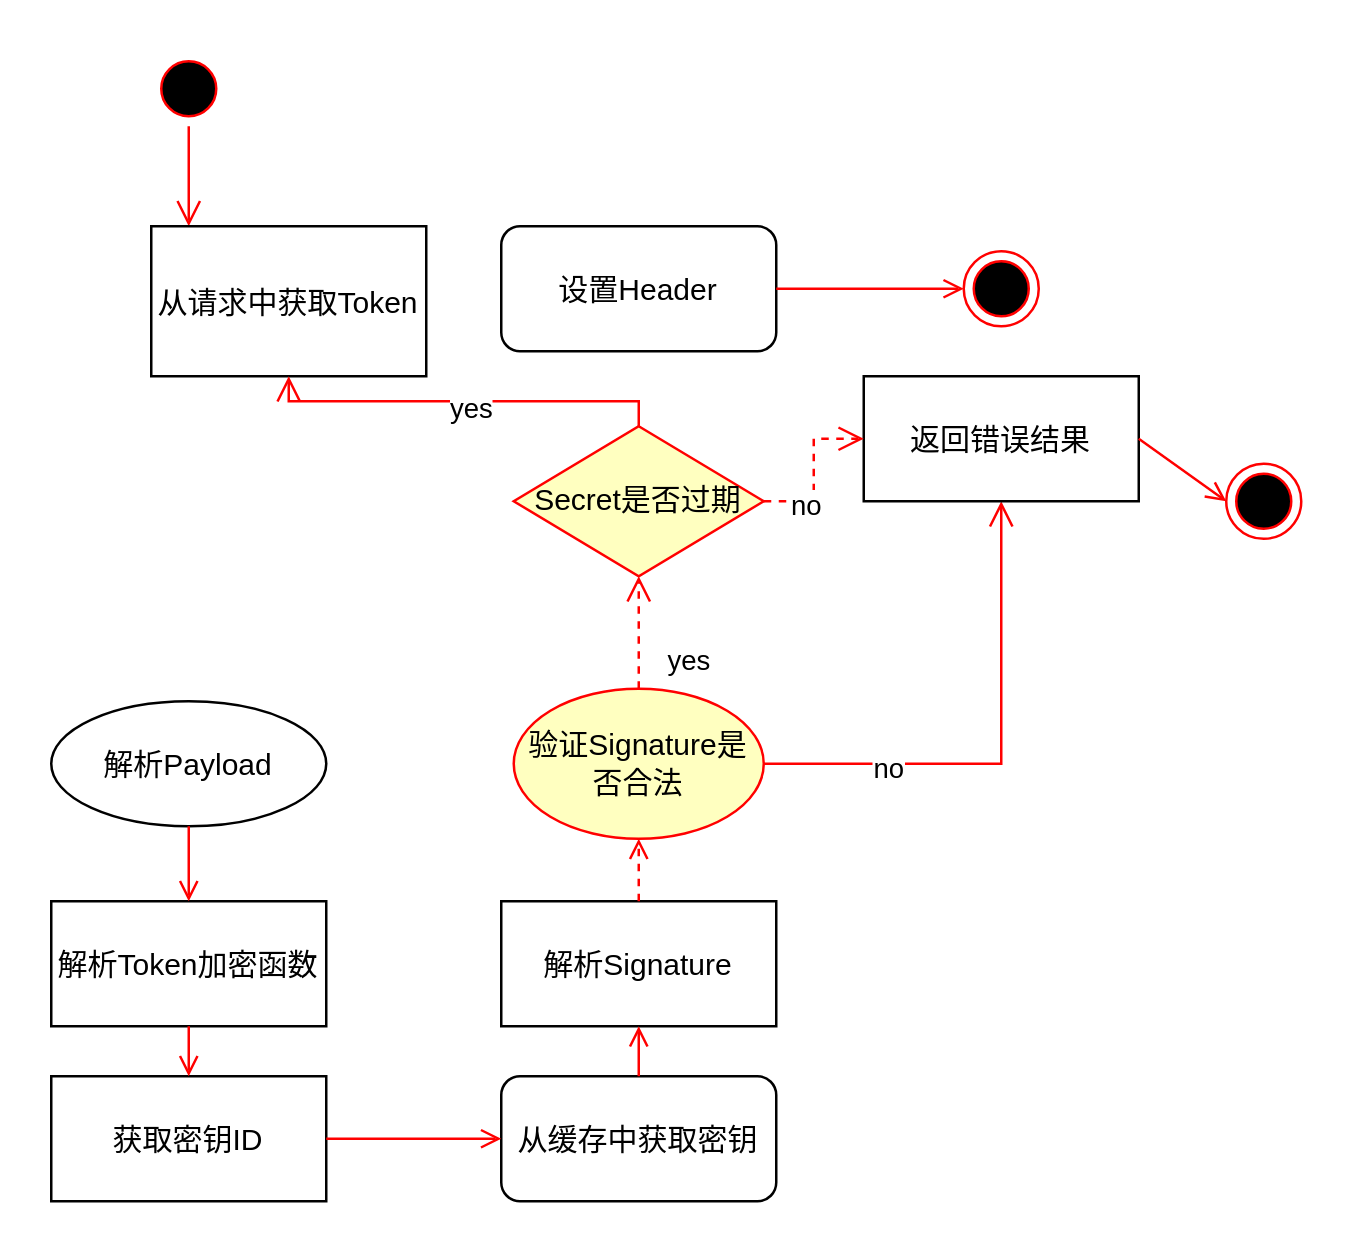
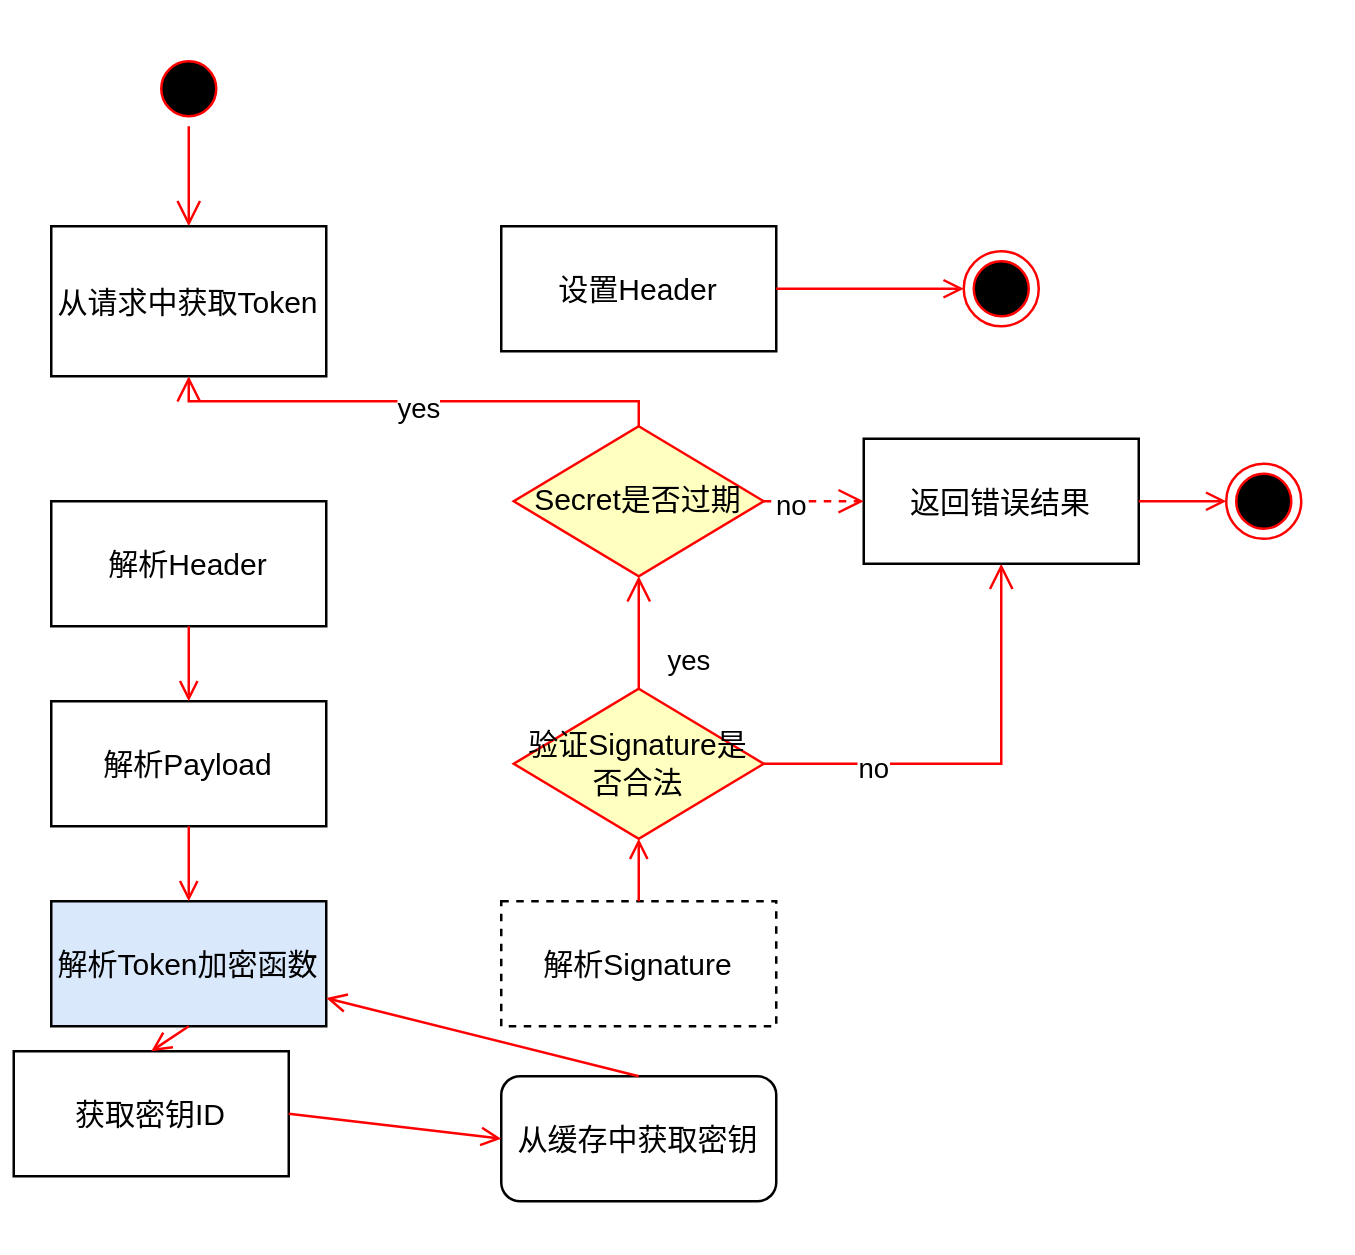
- <mxCell id="16" value="设置Header" style="rounded=1;" vertex="1" parent="1"><mxGeometry x="200" y="90" width="110" height="50" as="geometry" /></mxCell>
+ <mxCell id="16" value="设置Header" style="" vertex="1" parent="1"><mxGeometry x="200" y="90" width="110" height="50" as="geometry" /></mxCell>
- <mxCell id="4" value="从请求中获取Token" style="" parent="1" vertex="1"><mxGeometry x="60" y="90" width="110" height="60" as="geometry" /></mxCell>
+ <mxCell id="4" value="从请求中获取Token" style="" parent="1" vertex="1"><mxGeometry x="20" y="90" width="110" height="60" as="geometry" /></mxCell>
- <mxCell id="19" value="返回错误结果" style="" vertex="1" parent="1"><mxGeometry x="345" y="150" width="110" height="50" as="geometry" /></mxCell>
+ <mxCell id="19" value="返回错误结果" style="" vertex="1" parent="1"><mxGeometry x="345" y="175" width="110" height="50" as="geometry" /></mxCell>
+ <mxCell id="5" value="解析Header" style="" parent="1" vertex="1"><mxGeometry x="20" y="200" width="110" height="50" as="geometry" /></mxCell>
- <mxCell id="13" value="yes" style="edgeStyle=orthogonalEdgeStyle;html=1;align=left;verticalAlign=top;endArrow=open;endSize=8;strokeColor=#ff0000;rounded=0;entryX=0.5;entryY=1;entryDx=0;entryDy=0;dashed=1;" edge="1" source="12" parent="1" target="15"><mxGeometry x="0.084" y="-10" relative="1" as="geometry"><mxPoint x="260" y="160" as="targetPoint" /><mxPoint as="offset" /></mxGeometry></mxCell>
+ <mxCell id="13" value="yes" style="edgeStyle=orthogonalEdgeStyle;html=1;align=left;verticalAlign=top;endArrow=open;endSize=8;strokeColor=#ff0000;rounded=0;entryX=0.5;entryY=1;entryDx=0;entryDy=0;" edge="1" source="12" parent="1" target="15"><mxGeometry x="0.084" y="-10" relative="1" as="geometry"><mxPoint x="260" y="160" as="targetPoint" /><mxPoint as="offset" /></mxGeometry></mxCell>
+ <mxCell id="7" value="" style="endArrow=open;strokeColor=#FF0000;endFill=1;rounded=0" parent="1" source="5" target="6" edge="1"><mxGeometry relative="1" as="geometry" /></mxCell>
- <mxCell id="6" value="解析Payload" style="ellipse;" parent="1" vertex="1"><mxGeometry x="20" y="280" width="110" height="50" as="geometry" /></mxCell>
+ <mxCell id="6" value="解析Payload" style="" parent="1" vertex="1"><mxGeometry x="20" y="280" width="110" height="50" as="geometry" /></mxCell>
- <mxCell id="12" value="验证Signature是否合法" style="ellipse;whiteSpace=wrap;html=1;fontColor=#000000;fillColor=#ffffc0;strokeColor=#ff0000;" vertex="1" parent="1"><mxGeometry x="205" y="275" width="100" height="60" as="geometry" /></mxCell>
+ <mxCell id="12" value="验证Signature是否合法" style="rhombus;whiteSpace=wrap;html=1;fontColor=#000000;fillColor=#ffffc0;strokeColor=#ff0000;" vertex="1" parent="1"><mxGeometry x="205" y="275" width="100" height="60" as="geometry" /></mxCell>
- <mxCell id="30" value="" style="endArrow=open;strokeColor=#FF0000;endFill=1;rounded=0;exitX=0.5;exitY=0;exitDx=0;exitDy=0;entryX=0.5;entryY=1;entryDx=0;entryDy=0;dashed=1;" edge="1" parent="1" source="11" target="12"><mxGeometry relative="1" as="geometry"><mxPoint x="125" y="200" as="sourcePoint" /><mxPoint x="125" y="250" as="targetPoint" /></mxGeometry></mxCell>
+ <mxCell id="30" value="" style="endArrow=open;strokeColor=#FF0000;endFill=1;rounded=0;exitX=0.5;exitY=0;exitDx=0;exitDy=0;entryX=0.5;entryY=1;entryDx=0;entryDy=0;" edge="1" parent="1" source="11" target="12"><mxGeometry relative="1" as="geometry"><mxPoint x="125" y="200" as="sourcePoint" /><mxPoint x="125" y="250" as="targetPoint" /></mxGeometry></mxCell>
- <mxCell id="8" value="解析Token加密函数" style="" vertex="1" parent="1"><mxGeometry x="20" y="360" width="110" height="50" as="geometry" /></mxCell>
+ <mxCell id="8" value="解析Token加密函数" style="fillColor=#dae8fc;" vertex="1" parent="1"><mxGeometry x="20" y="360" width="110" height="50" as="geometry" /></mxCell>
- <mxCell id="11" value="解析Signature" style="" vertex="1" parent="1"><mxGeometry x="200" y="360" width="110" height="50" as="geometry" /></mxCell>
+ <mxCell id="11" value="解析Signature" style="dashed=1;" vertex="1" parent="1"><mxGeometry x="200" y="360" width="110" height="50" as="geometry" /></mxCell>
- <mxCell id="29" value="" style="endArrow=open;strokeColor=#FF0000;endFill=1;rounded=0;exitX=0.5;exitY=0;exitDx=0;exitDy=0;entryX=0.5;entryY=1;entryDx=0;entryDy=0;" edge="1" parent="1" source="10" target="11"><mxGeometry relative="1" as="geometry"><mxPoint x="115" y="190" as="sourcePoint" /><mxPoint x="115" y="240" as="targetPoint" /></mxGeometry></mxCell>
+ <mxCell id="29" value="" style="endArrow=open;strokeColor=#FF0000;endFill=1;rounded=0;exitX=0.5;exitY=0;exitDx=0;exitDy=0;" edge="1" parent="1" source="10" target="8"><mxGeometry relative="1" as="geometry"><mxPoint x="115" y="190" as="sourcePoint" /><mxPoint x="115" y="240" as="targetPoint" /></mxGeometry></mxCell>
- <mxCell id="9" value="获取密钥ID" style="" vertex="1" parent="1"><mxGeometry x="20" y="430" width="110" height="50" as="geometry" /></mxCell>
+ <mxCell id="9" value="获取密钥ID" style="" vertex="1" parent="1"><mxGeometry x="5" y="420" width="110" height="50" as="geometry" /></mxCell>
